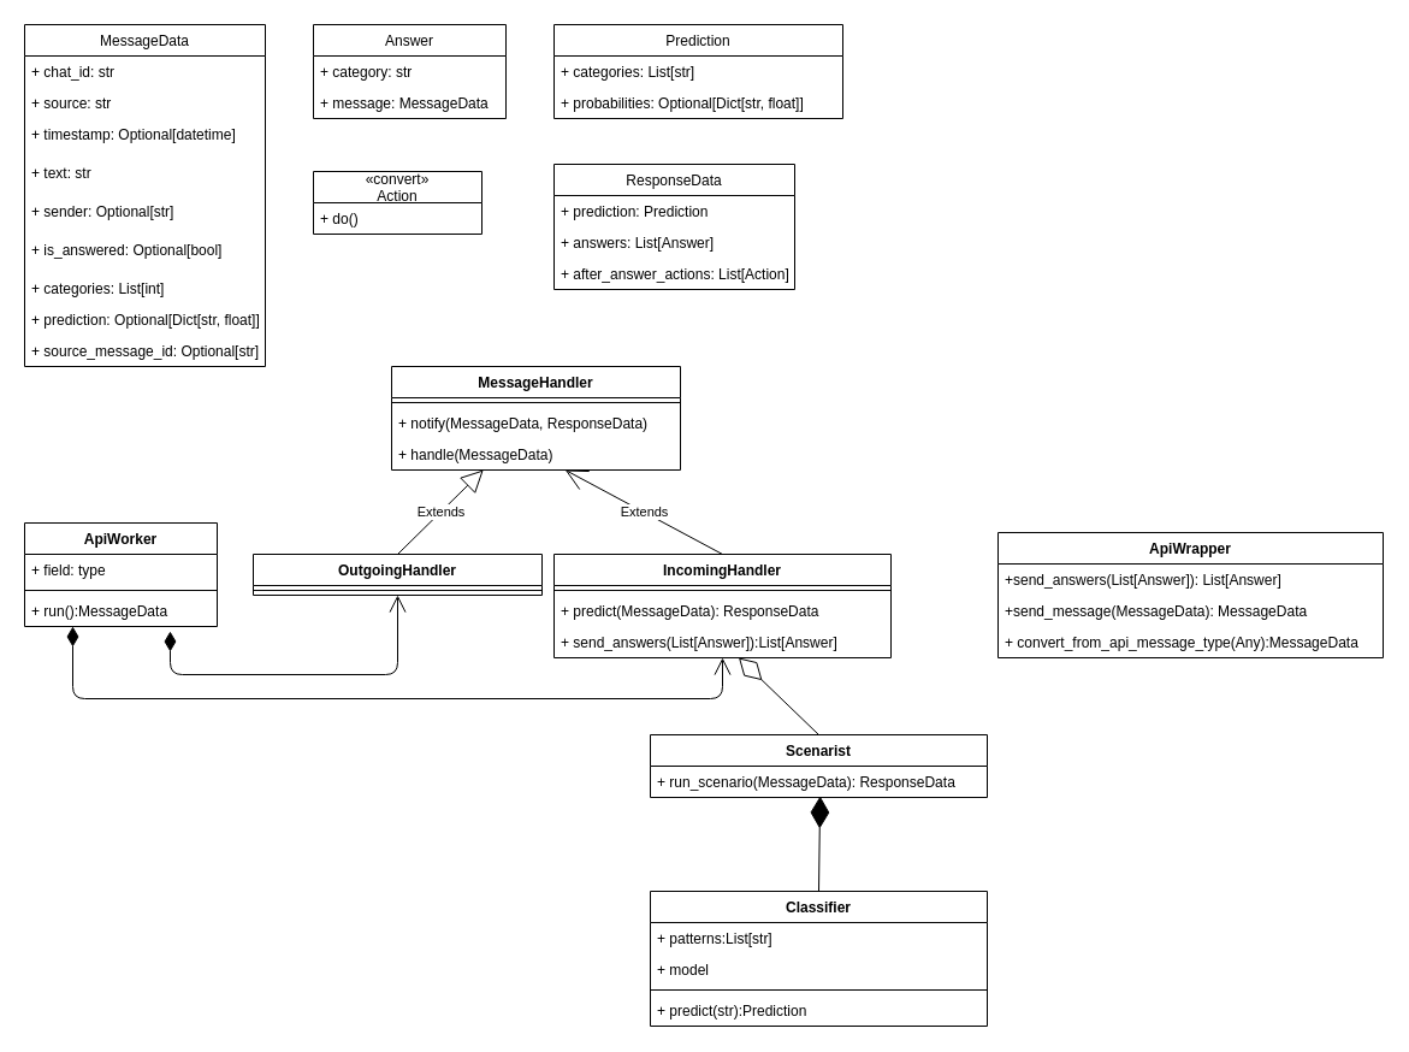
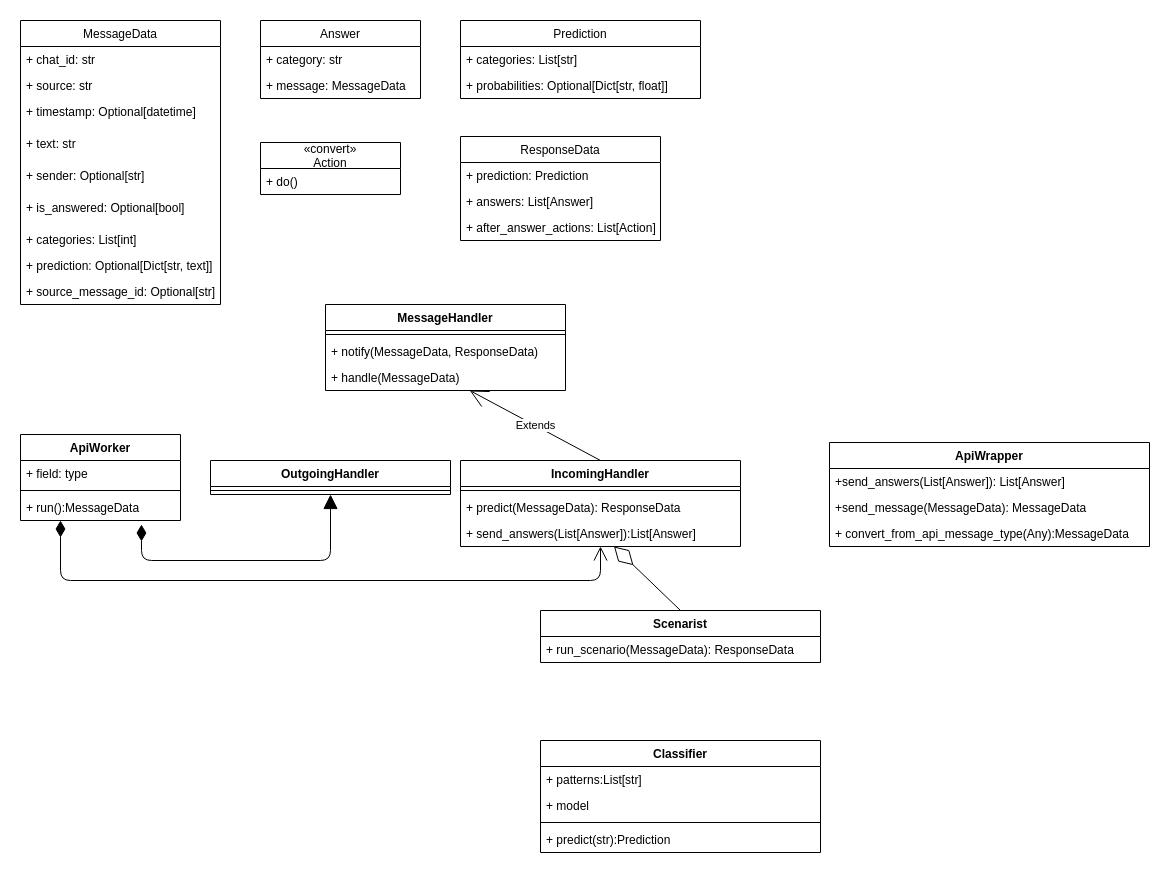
- <mxCell id="10" value="+ prediction: Optional[Dict[str, float]]" style="text;strokeColor=none;fillColor=none;align=left;verticalAlign=top;spacingLeft=4;spacingRight=4;overflow=hidden;rotatable=0;points=[[0,0.5],[1,0.5]];portConstraint=eastwest;" vertex="1" parent="2"><mxGeometry y="232" width="200" height="26" as="geometry" /></mxCell>
+ <mxCell id="10" value="+ prediction: Optional[Dict[str, text]]" style="text;strokeColor=none;fillColor=none;align=left;verticalAlign=top;spacingLeft=4;spacingRight=4;overflow=hidden;rotatable=0;points=[[0,0.5],[1,0.5]];portConstraint=eastwest;" vertex="1" parent="2"><mxGeometry y="232" width="200" height="26" as="geometry" /></mxCell>
- <mxCell id="39" value="Extends" style="endArrow=block;endSize=16;endFill=0;html=1;exitX=0.5;exitY=0;exitDx=0;exitDy=0;" edge="1" parent="1" source="32" target="28"><mxGeometry width="160" relative="1" as="geometry"><mxPoint x="160" y="650" as="sourcePoint" /><mxPoint x="270" y="450" as="targetPoint" /></mxGeometry></mxCell>
- <mxCell id="40" value="" style="endArrow=open;html=1;endSize=12;startArrow=diamondThin;startSize=14;startFill=1;edgeStyle=orthogonalEdgeStyle;align=left;verticalAlign=bottom;entryX=0.5;entryY=1;entryDx=0;entryDy=0;exitX=0.756;exitY=1.154;exitDx=0;exitDy=0;exitPerimeter=0;" edge="1" parent="1" source="27" target="32"><mxGeometry x="-0.51" y="30" relative="1" as="geometry"><mxPoint x="170" y="570" as="sourcePoint" /><mxPoint x="259.92" y="522.002" as="targetPoint" /><Array as="points"><mxPoint x="141" y="560" /><mxPoint x="330" y="560" /></Array><mxPoint as="offset" /></mxGeometry></mxCell>
+ <mxCell id="40" value="" style="endArrow=block;html=1;endSize=12;startArrow=diamondThin;startSize=14;startFill=1;edgeStyle=orthogonalEdgeStyle;align=left;verticalAlign=bottom;entryX=0.5;entryY=1;entryDx=0;entryDy=0;exitX=0.756;exitY=1.154;exitDx=0;exitDy=0;exitPerimeter=0;" edge="1" parent="1" source="27" target="32"><mxGeometry x="-0.51" y="30" relative="1" as="geometry"><mxPoint x="170" y="570" as="sourcePoint" /><mxPoint x="259.92" y="522.002" as="targetPoint" /><Array as="points"><mxPoint x="141" y="560" /><mxPoint x="330" y="560" /></Array><mxPoint as="offset" /></mxGeometry></mxCell>
- <mxCell id="54" value="" style="endArrow=diamondThin;endFill=1;endSize=24;html=1;exitX=0.5;exitY=0;exitDx=0;exitDy=0;entryX=0.504;entryY=0.962;entryDx=0;entryDy=0;entryPerimeter=0;" edge="1" parent="1" source="49" target="43"><mxGeometry width="160" relative="1" as="geometry"><mxPoint x="340" y="720" as="sourcePoint" /><mxPoint x="480" y="660" as="targetPoint" /></mxGeometry></mxCell>
